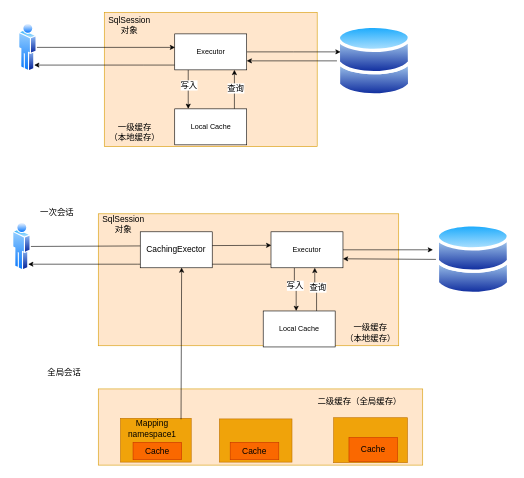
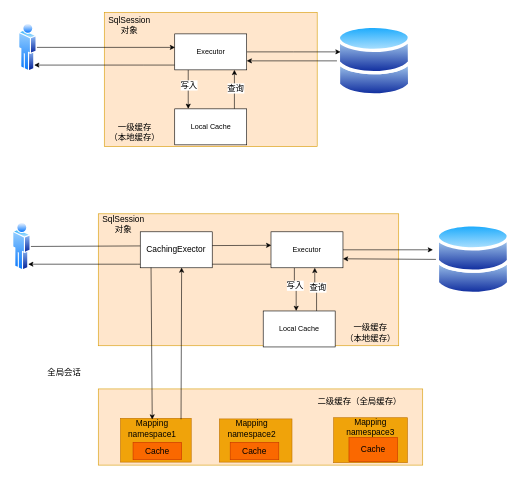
- <mxCell id="34" value="一次会话" style="text;html=1;align=center;verticalAlign=middle;resizable=0;points=[];autosize=1;strokeColor=none;fillColor=none;fontSize=14;" vertex="1" parent="1"><mxGeometry x="60.71" y="342" width="66" height="21" as="geometry" /></mxCell>
+ <mxCell id="47" value="" style="endArrow=classic;html=1;rounded=0;fontSize=14;exitX=0.15;exitY=0.992;exitDx=0;exitDy=0;exitPerimeter=0;entryX=0.5;entryY=0;entryDx=0;entryDy=0;" edge="1" parent="1" source="32" target="42"><mxGeometry width="50" height="50" relative="1" as="geometry"><mxPoint x="252" y="542" as="sourcePoint" /><mxPoint x="302" y="492" as="targetPoint" /></mxGeometry></mxCell>
+ <mxCell id="44" value="Mapping namespace3" style="text;html=1;strokeColor=none;fillColor=none;align=center;verticalAlign=middle;whiteSpace=wrap;rounded=0;fontSize=14;" vertex="1" parent="1"><mxGeometry x="587" y="697" width="60" height="30" as="geometry" /></mxCell>
+ <mxCell id="43" value="Mapping namespace2" style="text;html=1;strokeColor=none;fillColor=none;align=center;verticalAlign=middle;whiteSpace=wrap;rounded=0;fontSize=14;" vertex="1" parent="1"><mxGeometry x="389" y="699" width="60" height="30" as="geometry" /></mxCell>
